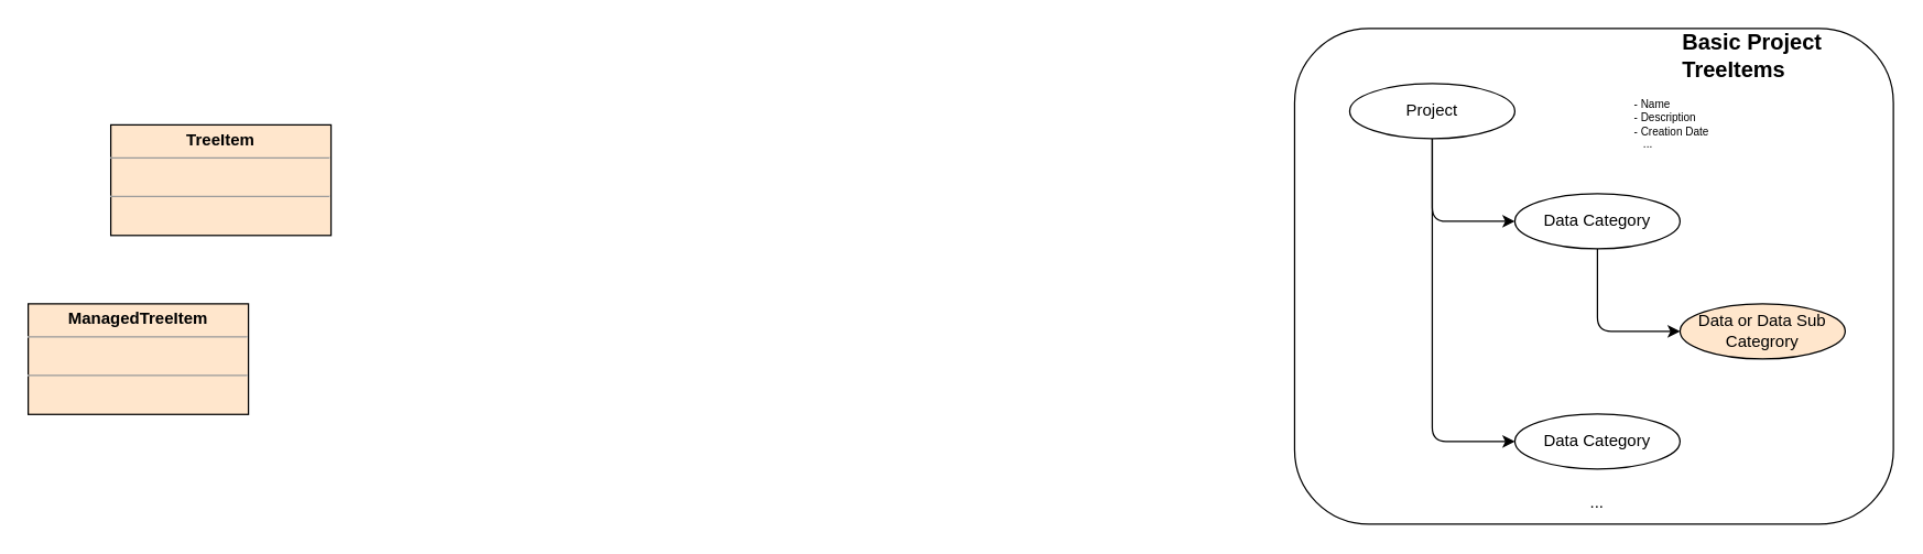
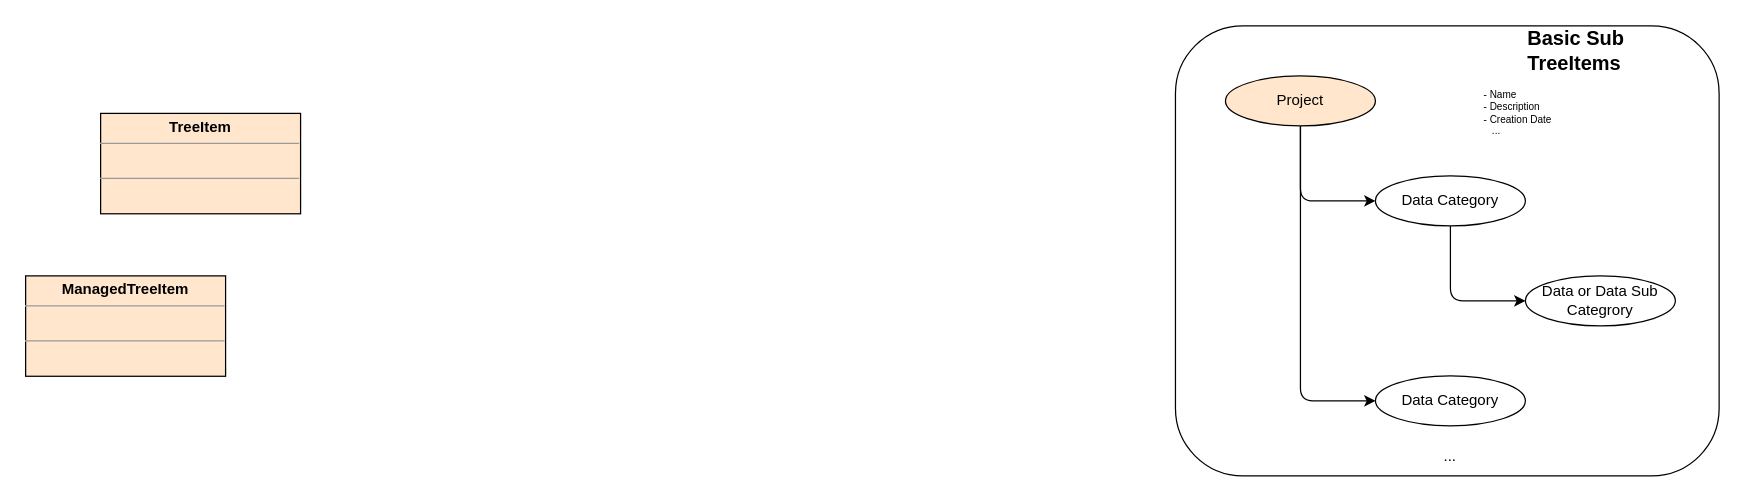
- <mxCell id="12" value="Basic Project TreeItems" style="text;html=1;align=left;verticalAlign=middle;whiteSpace=wrap;rounded=0;fontStyle=1;fontSize=16;connectable=0;allowArrows=0;" vertex="1" parent="1"><mxGeometry x="1220" y="20" width="120" height="40" as="geometry" /></mxCell>
+ <mxCell id="12" value="Basic Sub TreeItems" style="text;html=1;align=left;verticalAlign=middle;whiteSpace=wrap;rounded=0;fontStyle=1;fontSize=16;connectable=0;allowArrows=0;" vertex="1" parent="1"><mxGeometry x="1220" y="20" width="120" height="40" as="geometry" /></mxCell>
- <mxCell id="4" value="Project" style="ellipse;whiteSpace=wrap;html=1;" vertex="1" parent="1"><mxGeometry x="980" y="60" width="120" height="40" as="geometry" /></mxCell>
+ <mxCell id="4" value="Project" style="ellipse;whiteSpace=wrap;html=1;fillColor=#ffe6cc;" vertex="1" parent="1"><mxGeometry x="980" y="60" width="120" height="40" as="geometry" /></mxCell>
- <mxCell id="8" value="Data or Data Sub Categrory" style="ellipse;whiteSpace=wrap;html=1;fillColor=#ffe6cc;" vertex="1" parent="1"><mxGeometry x="1220" y="220" width="120" height="40" as="geometry" /></mxCell>
+ <mxCell id="8" value="Data or Data Sub Categrory" style="ellipse;whiteSpace=wrap;html=1;" vertex="1" parent="1"><mxGeometry x="1220" y="220" width="120" height="40" as="geometry" /></mxCell>
